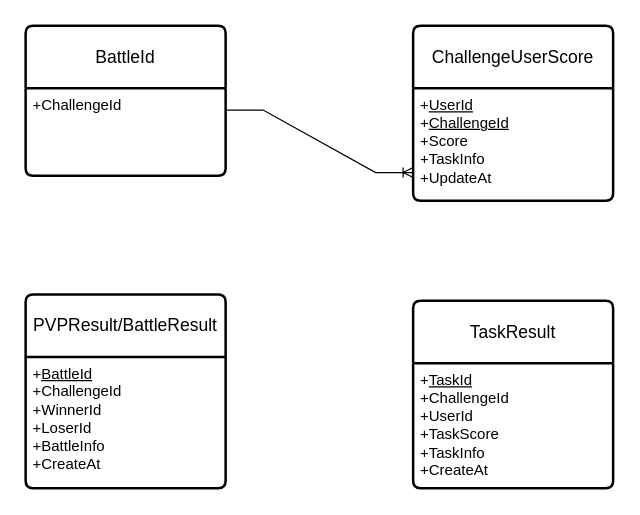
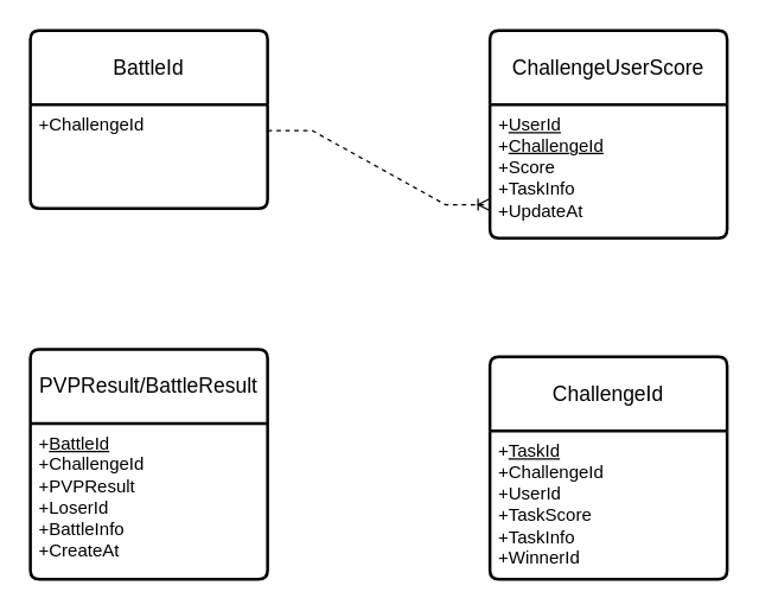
- <mxCell id="10" value="" style="edgeStyle=entityRelationEdgeStyle;fontSize=12;html=1;endArrow=ERoneToMany;rounded=0;exitX=1;exitY=0.25;exitDx=0;exitDy=0;entryX=0;entryY=0.75;entryDx=0;entryDy=0;" parent="1" source="3" target="5" edge="1"><mxGeometry width="100" height="100" relative="1" as="geometry"><mxPoint x="210" y="370" as="sourcePoint" /><mxPoint x="310" y="270" as="targetPoint" /></mxGeometry></mxCell>
+ <mxCell id="10" value="" style="edgeStyle=entityRelationEdgeStyle;fontSize=12;html=1;endArrow=ERoneToMany;rounded=0;exitX=1;exitY=0.25;exitDx=0;exitDy=0;entryX=0;entryY=0.75;entryDx=0;entryDy=0;dashed=1;" parent="1" source="3" target="5" edge="1"><mxGeometry width="100" height="100" relative="1" as="geometry"><mxPoint x="210" y="370" as="sourcePoint" /><mxPoint x="310" y="270" as="targetPoint" /></mxGeometry></mxCell>
- <mxCell id="6" value="TaskResult" style="swimlane;childLayout=stackLayout;horizontal=1;startSize=50;horizontalStack=0;rounded=1;fontSize=14;fontStyle=0;strokeWidth=2;resizeParent=0;resizeLast=1;shadow=0;dashed=0;align=center;arcSize=4;whiteSpace=wrap;html=1;" parent="1" vertex="1"><mxGeometry x="330" y="240" width="160" height="150" as="geometry" /></mxCell>
+ <mxCell id="6" value="ChallengeId" style="swimlane;childLayout=stackLayout;horizontal=1;startSize=50;horizontalStack=0;rounded=1;fontSize=14;fontStyle=0;strokeWidth=2;resizeParent=0;resizeLast=1;shadow=0;dashed=0;align=center;arcSize=4;whiteSpace=wrap;html=1;" parent="1" vertex="1"><mxGeometry x="330" y="240" width="160" height="150" as="geometry" /></mxCell>
- <mxCell id="9" value="+&lt;u&gt;BattleId&lt;/u&gt;&lt;br&gt;+ChallengeId&lt;br&gt;+WinnerId&lt;br&gt;+LoserId&lt;br&gt;+BattleInfo&lt;br&gt;+CreateAt" style="align=left;strokeColor=none;fillColor=none;spacingLeft=4;fontSize=12;verticalAlign=top;resizable=0;rotatable=0;part=1;html=1;" parent="8" vertex="1"><mxGeometry y="50" width="160" height="105" as="geometry" /></mxCell>
+ <mxCell id="9" value="+&lt;u&gt;BattleId&lt;/u&gt;&lt;br&gt;+ChallengeId&lt;br&gt;+PVPResult&lt;br&gt;+LoserId&lt;br&gt;+BattleInfo&lt;br&gt;+CreateAt" style="align=left;strokeColor=none;fillColor=none;spacingLeft=4;fontSize=12;verticalAlign=top;resizable=0;rotatable=0;part=1;html=1;" parent="8" vertex="1"><mxGeometry y="50" width="160" height="105" as="geometry" /></mxCell>
- <mxCell id="7" value="+&lt;u&gt;TaskId&lt;/u&gt;&lt;br&gt;+ChallengeId&lt;br&gt;+UserId&lt;br&gt;+TaskScore&lt;br&gt;+TaskInfo&lt;br&gt;+CreateAt" style="align=left;strokeColor=none;fillColor=none;spacingLeft=4;fontSize=12;verticalAlign=top;resizable=0;rotatable=0;part=1;html=1;" parent="6" vertex="1"><mxGeometry y="50" width="160" height="100" as="geometry" /></mxCell>
+ <mxCell id="7" value="+&lt;u&gt;TaskId&lt;/u&gt;&lt;br&gt;+ChallengeId&lt;br&gt;+UserId&lt;br&gt;+TaskScore&lt;br&gt;+TaskInfo&lt;br&gt;+WinnerId" style="align=left;strokeColor=none;fillColor=none;spacingLeft=4;fontSize=12;verticalAlign=top;resizable=0;rotatable=0;part=1;html=1;" parent="6" vertex="1"><mxGeometry y="50" width="160" height="100" as="geometry" /></mxCell>
